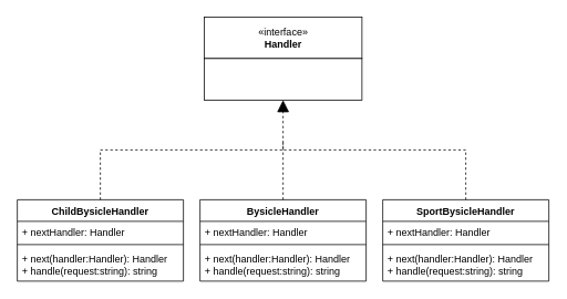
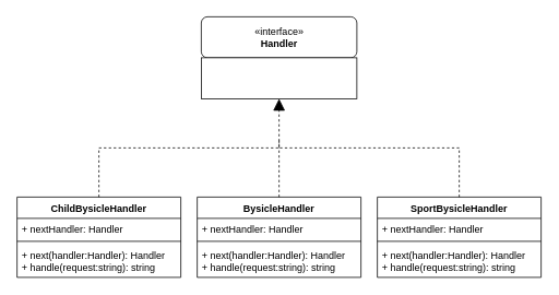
- <mxCell id="3" value="«interface»&lt;br&gt;&lt;b&gt;Handler&lt;/b&gt;" style="html=1;" vertex="1" parent="2"><mxGeometry width="190" height="50" as="geometry" /></mxCell>
+ <mxCell id="3" value="«interface»&lt;br&gt;&lt;b&gt;Handler&lt;/b&gt;" style="html=1;rounded=1;" vertex="1" parent="2"><mxGeometry width="190" height="50" as="geometry" /></mxCell>
